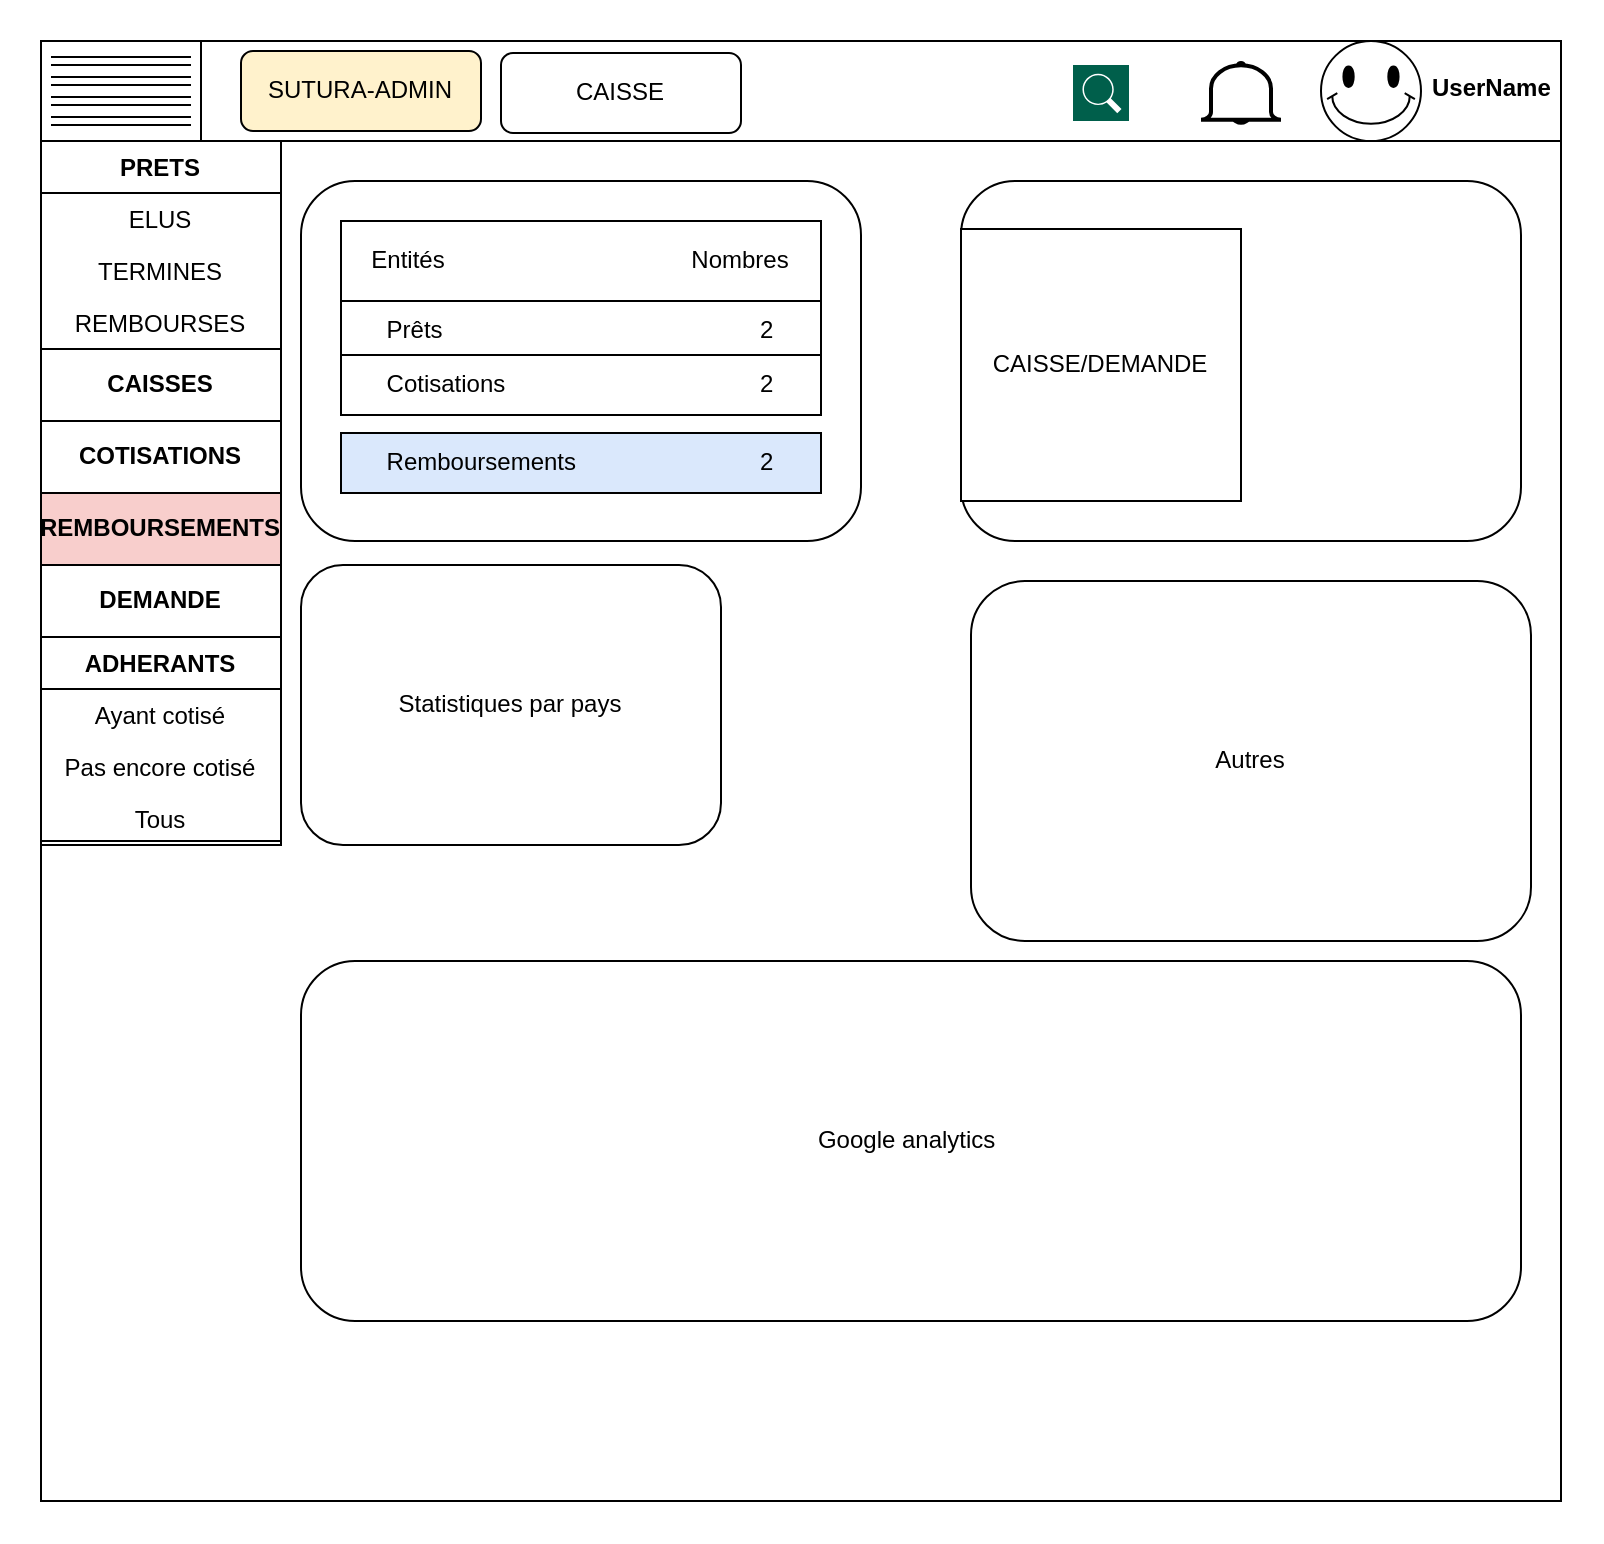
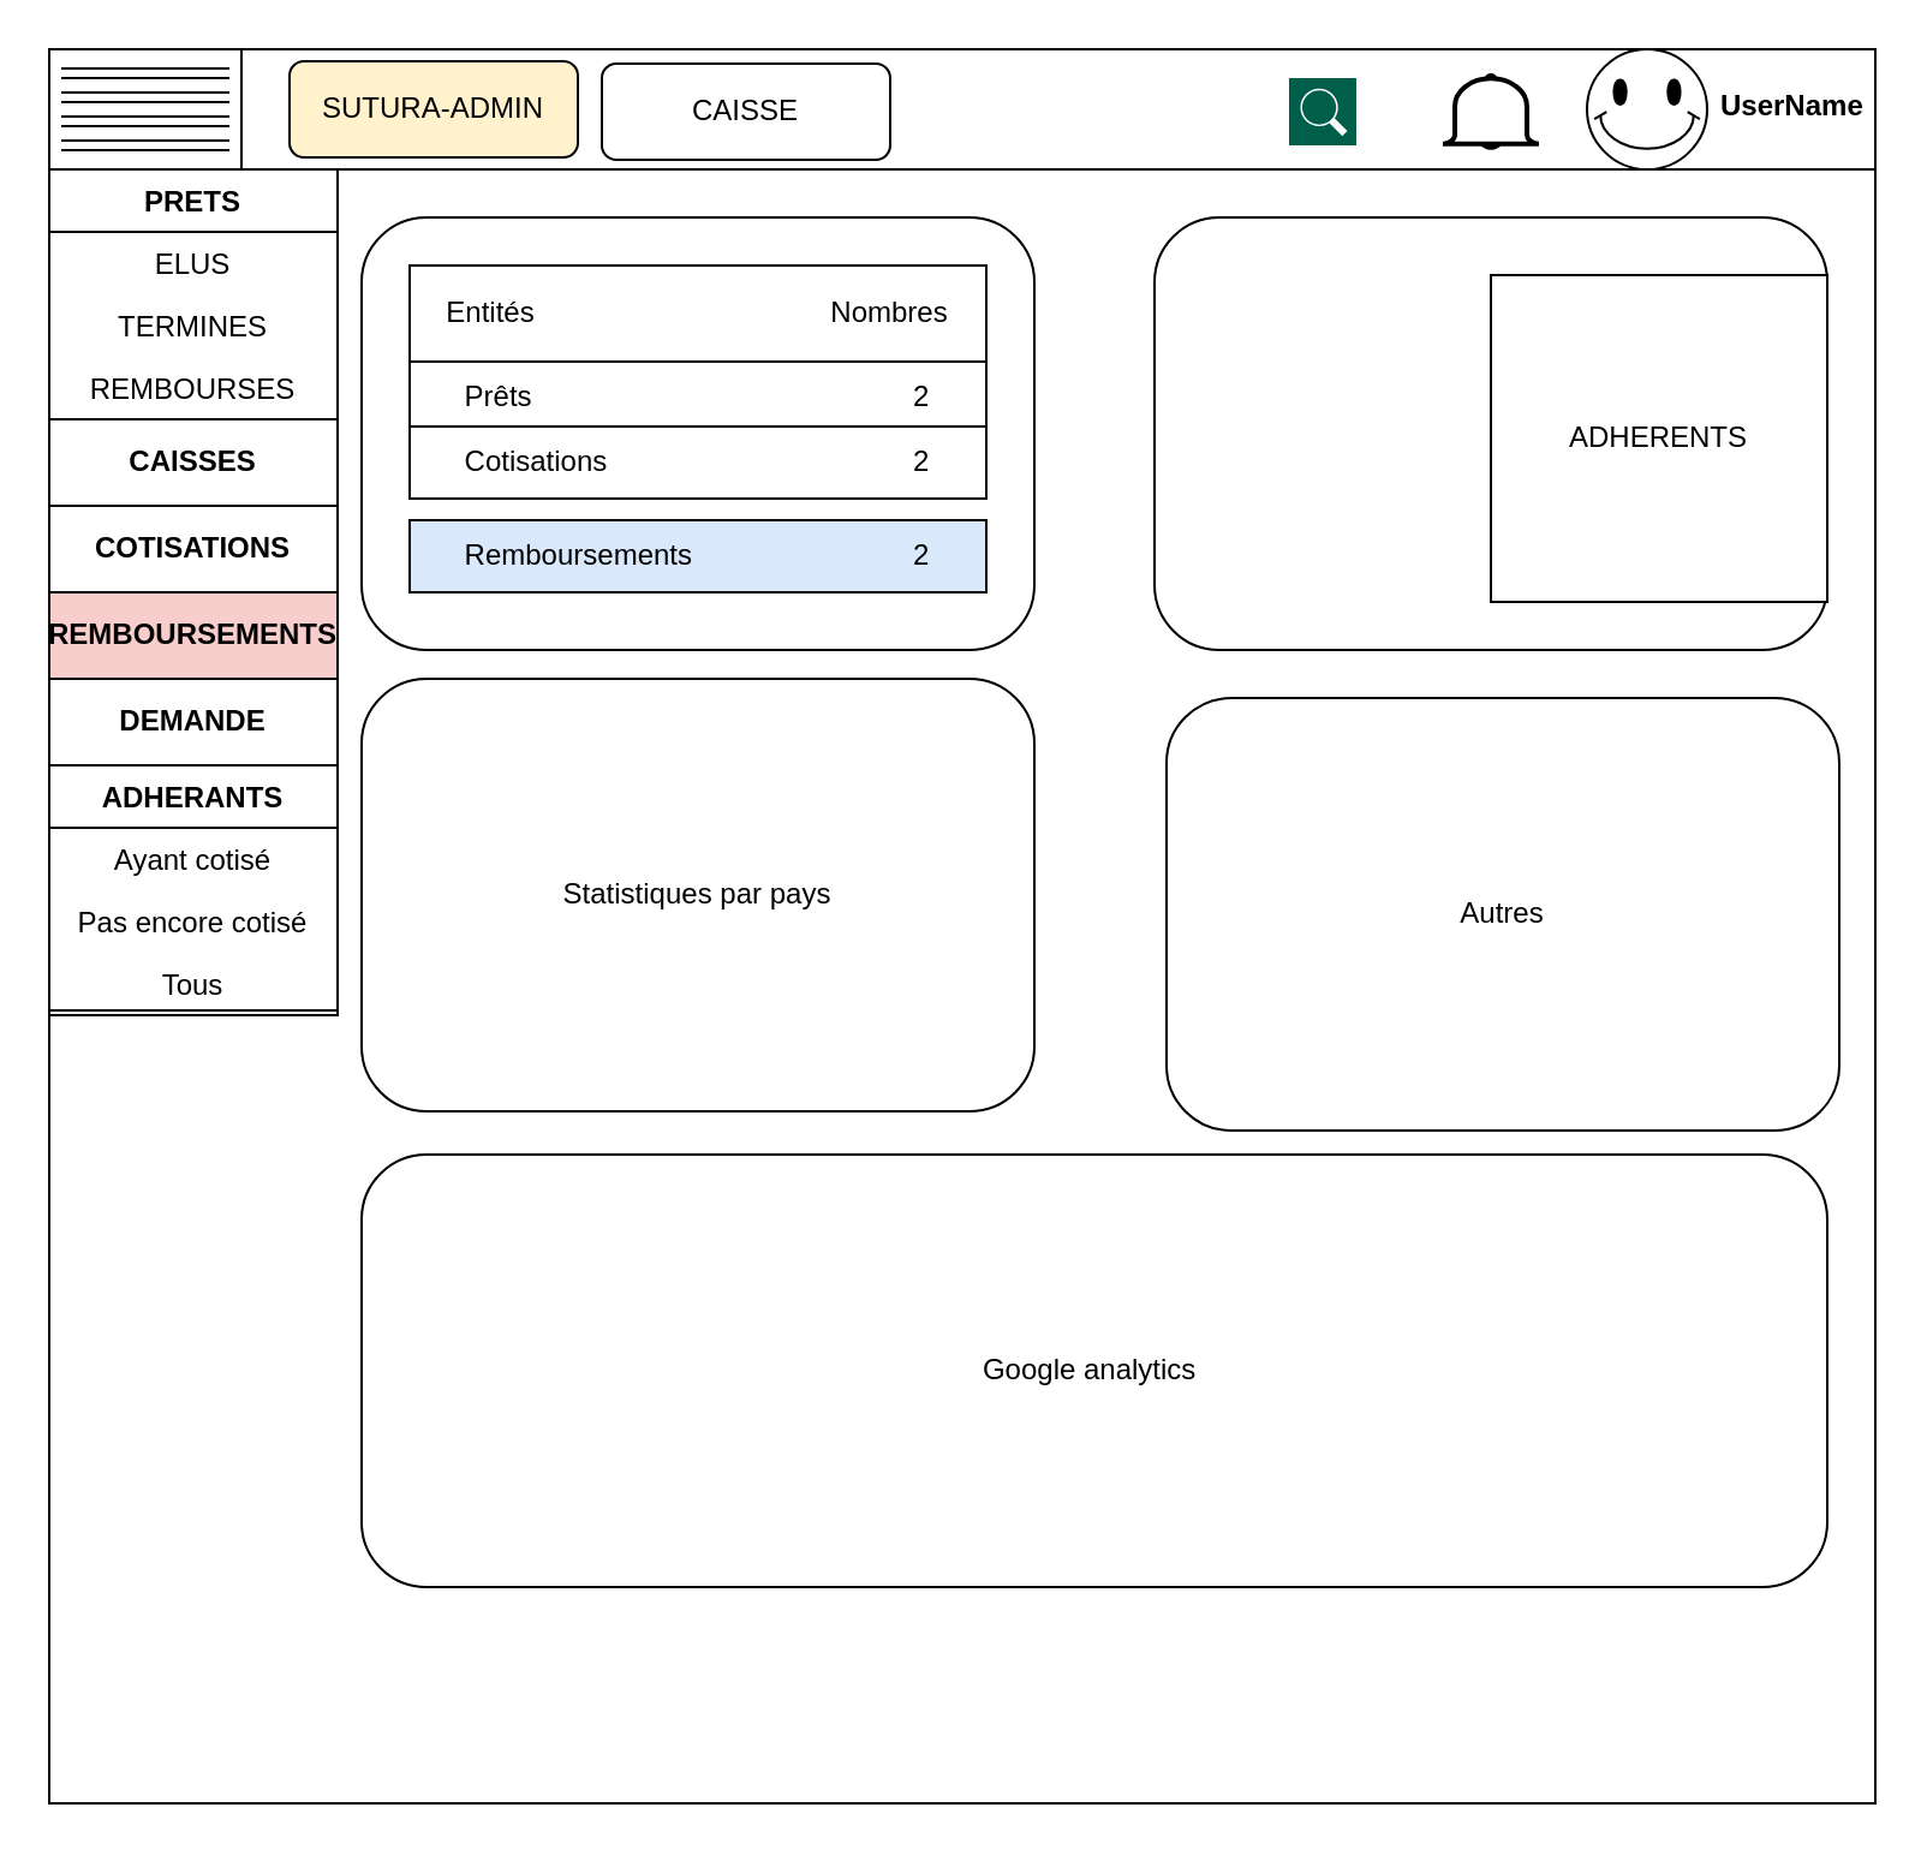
- <mxCell id="26" value="CAISSE/DEMANDE" style="rounded=0;whiteSpace=wrap;html=1;align=center;" vertex="1" parent="1"><mxGeometry x="480" y="114" width="140" height="136" as="geometry" /></mxCell>
+ <mxCell id="27" value="ADHERENTS" style="rounded=0;whiteSpace=wrap;html=1;align=center;" vertex="1" parent="1"><mxGeometry x="620" y="114" width="140" height="136" as="geometry" /></mxCell>
- <mxCell id="24" value="Statistiques par pays" style="rounded=1;whiteSpace=wrap;html=1;align=center;" vertex="1" parent="1"><mxGeometry x="150" y="282" width="210" height="140" as="geometry" /></mxCell>
+ <mxCell id="24" value="Statistiques par pays" style="rounded=1;whiteSpace=wrap;html=1;align=center;" vertex="1" parent="1"><mxGeometry x="150" y="282" width="280" height="180" as="geometry" /></mxCell>
